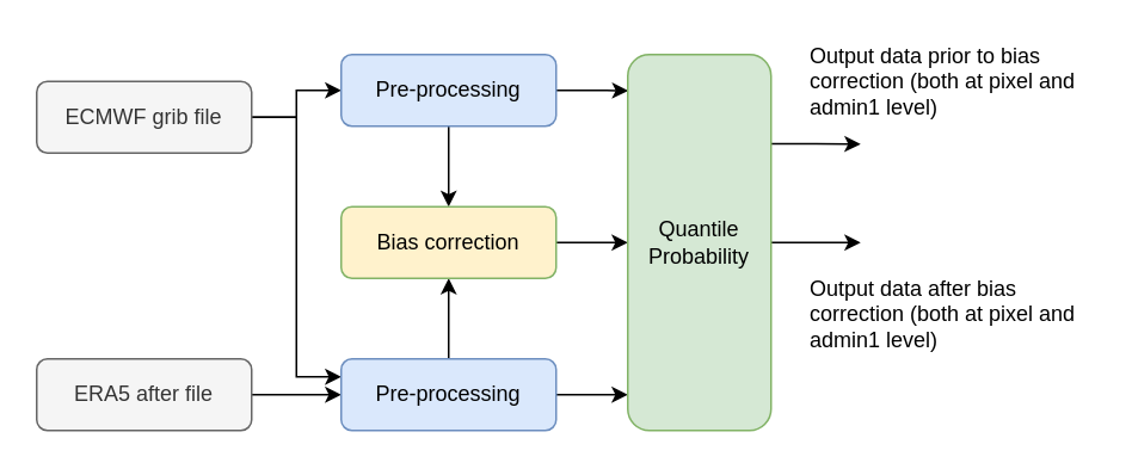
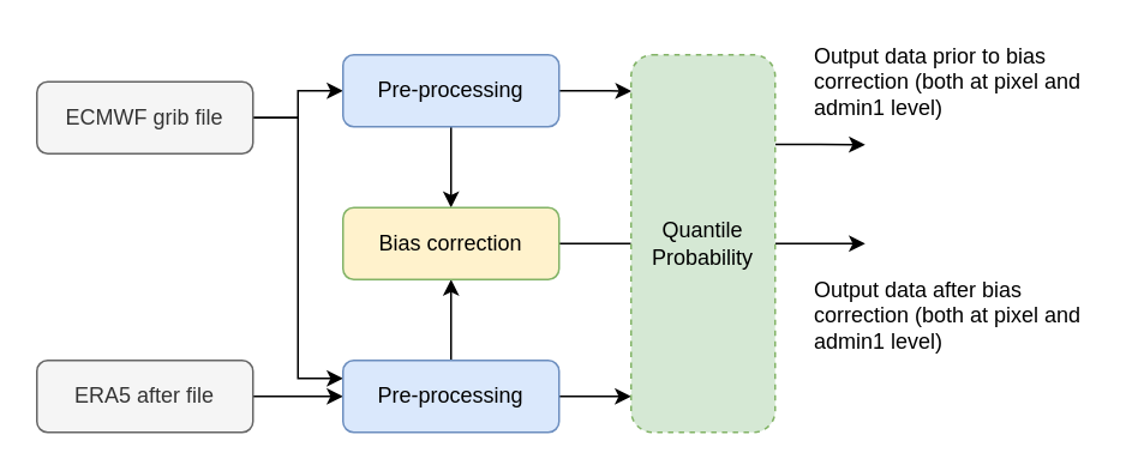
- <mxCell id="13" value="" style="edgeStyle=orthogonalEdgeStyle;rounded=0;orthogonalLoop=1;jettySize=auto;html=1;" edge="1" parent="1" source="14" target="17"><mxGeometry relative="1" as="geometry" /></mxCell>
+ <mxCell id="13" value="" style="edgeStyle=orthogonalEdgeStyle;rounded=0;orthogonalLoop=1;jettySize=auto;html=1;endArrow=none;" edge="1" parent="1" source="14" target="17"><mxGeometry relative="1" as="geometry" /></mxCell>
- <mxCell id="17" value="&lt;div&gt;Quantile&lt;/div&gt;&lt;div&gt;Probability&lt;/div&gt;" style="rounded=1;whiteSpace=wrap;html=1;fillColor=#d5e8d4;strokeColor=#82b366;" vertex="1" parent="1"><mxGeometry x="350" y="30" width="80" height="210" as="geometry" /></mxCell>
+ <mxCell id="17" value="&lt;div&gt;Quantile&lt;/div&gt;&lt;div&gt;Probability&lt;/div&gt;" style="rounded=1;whiteSpace=wrap;html=1;fillColor=#d5e8d4;strokeColor=#82b366;dashed=1;" vertex="1" parent="1"><mxGeometry x="350" y="30" width="80" height="210" as="geometry" /></mxCell>
